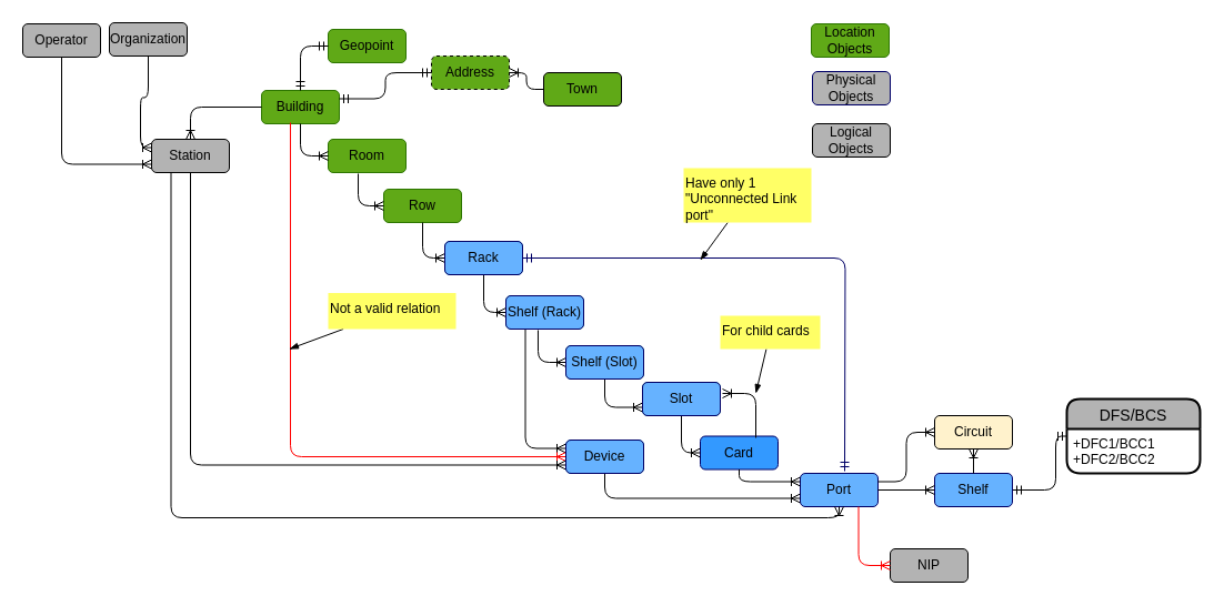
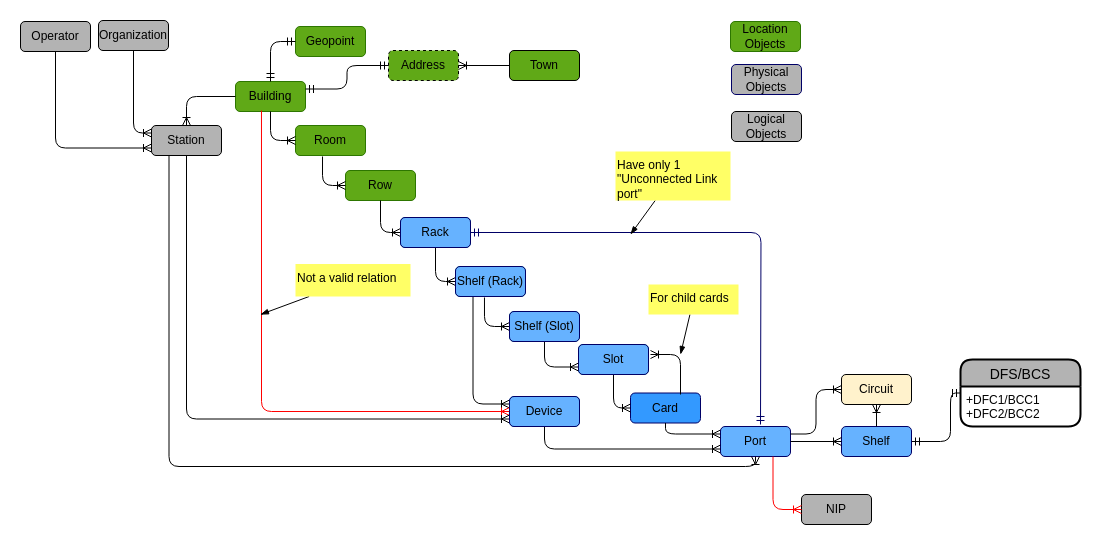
- <mxCell id="27" value="Town" style="rounded=1;whiteSpace=wrap;html=1;fillColor=#60A917;" parent="1" vertex="1"><mxGeometry x="489" y="65" width="70" height="30" as="geometry" /></mxCell>
+ <mxCell id="27" value="Town" style="rounded=1;whiteSpace=wrap;html=1;fillColor=#60A917;" parent="1" vertex="1"><mxGeometry x="509" y="50" width="70" height="30" as="geometry" /></mxCell>
- <mxCell id="25" value="Station" style="rounded=1;whiteSpace=wrap;html=1;fillColor=#B3B3B3;" parent="1" vertex="1"><mxGeometry x="136" y="125" width="70" height="30" as="geometry" /></mxCell>
+ <mxCell id="25" value="Station" style="rounded=1;whiteSpace=wrap;html=1;fillColor=#B3B3B3;" parent="1" vertex="1"><mxGeometry x="151" y="125" width="70" height="30" as="geometry" /></mxCell>
